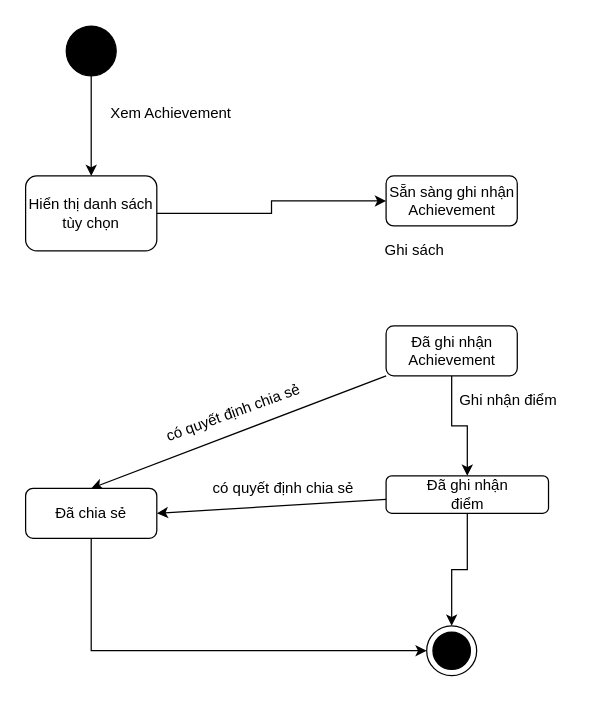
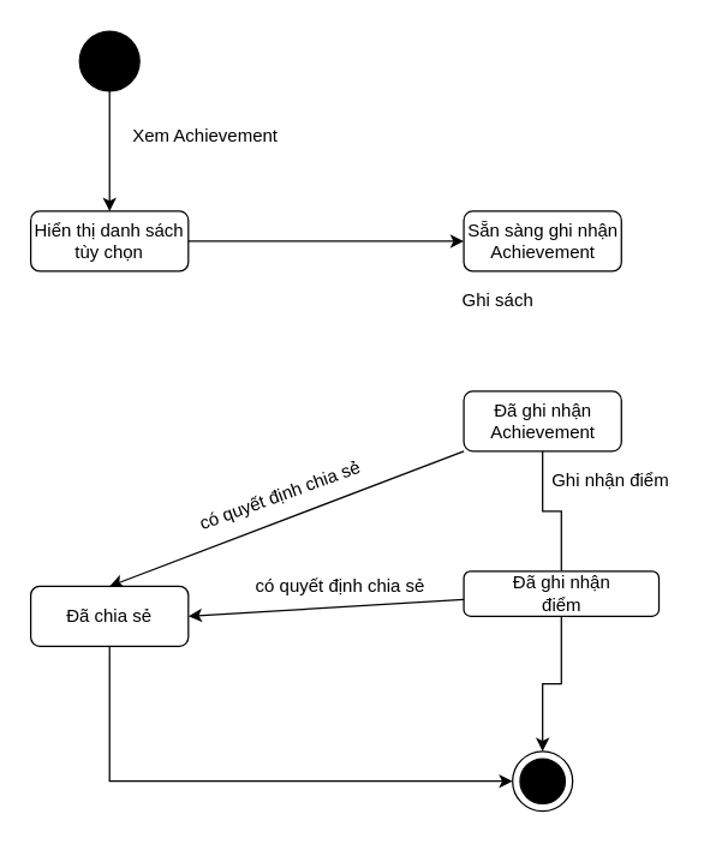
- <mxCell id="19" value="Hiển thị danh sách tùy chọn" style="shape=rect;rounded=1;html=1;whiteSpace=wrap;align=center;" vertex="1" parent="1"><mxGeometry x="20" y="140" width="105" height="60" as="geometry" /></mxCell>
+ <mxCell id="19" value="Hiển thị danh sách tùy chọn" style="shape=rect;rounded=1;html=1;whiteSpace=wrap;align=center;" vertex="1" parent="1"><mxGeometry x="20" y="140" width="105" height="40" as="geometry" /></mxCell>
- <mxCell id="6" style="edgeStyle=orthogonalEdgeStyle;rounded=0;orthogonalLoop=1;jettySize=auto;html=1;entryX=0.5;entryY=0;entryDx=0;entryDy=0;" parent="1" source="8" target="12" edge="1"><mxGeometry relative="1" as="geometry" /></mxCell>
+ <mxCell id="6" style="edgeStyle=orthogonalEdgeStyle;rounded=0;orthogonalLoop=1;jettySize=auto;html=1;entryX=0.5;entryY=0;entryDx=0;entryDy=0;endArrow=none;" parent="1" source="8" target="12" edge="1"><mxGeometry relative="1" as="geometry" /></mxCell>
